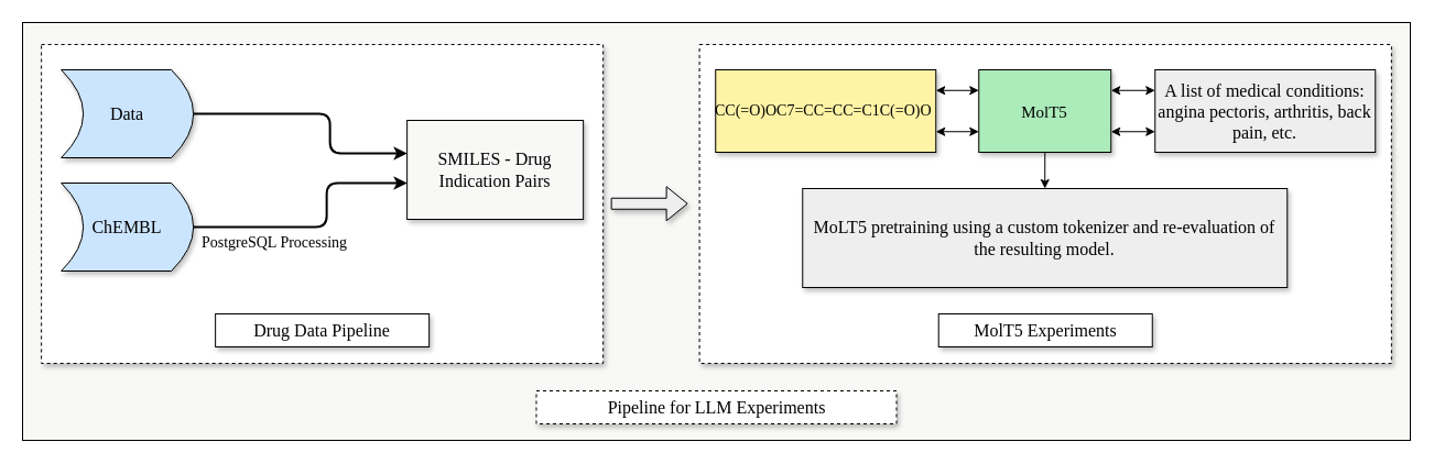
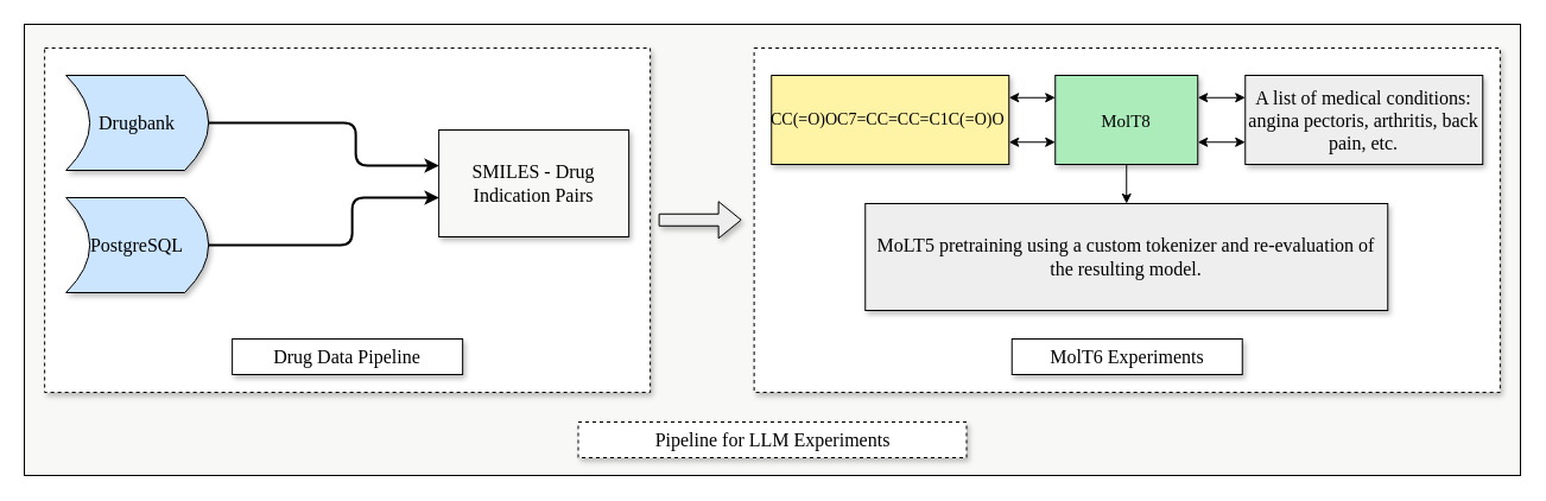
- <mxCell id="13" value="&lt;font style=&quot;font-size: 15px;&quot;&gt;MolT5&lt;/font&gt;" style="rounded=0;whiteSpace=wrap;html=1;fontFamily=Comic Neue;fontSource=https%3A%2F%2Ffonts.googleapis.com%2Fcss%3Ffamily%3DComic%2BNeue;fillColor=#ACEBBA;strokeColor=#000000;shadow=1;fontStyle=0" parent="1" vertex="1"><mxGeometry x="888.25" y="63" width="120" height="75" as="geometry" /></mxCell>
+ <mxCell id="13" value="&lt;font style=&quot;font-size: 15px;&quot;&gt;MolT8&lt;/font&gt;" style="rounded=0;whiteSpace=wrap;html=1;fontFamily=Comic Neue;fontSource=https%3A%2F%2Ffonts.googleapis.com%2Fcss%3Ffamily%3DComic%2BNeue;fillColor=#ACEBBA;strokeColor=#000000;shadow=1;fontStyle=0" parent="1" vertex="1"><mxGeometry x="888.25" y="63" width="120" height="75" as="geometry" /></mxCell>
- <mxCell id="4" value="&lt;font style=&quot;font-size: 16px;&quot; data-font-src=&quot;https://fonts.googleapis.com/css?family=Comic+Neue&quot; face=&quot;Comic Neue&quot;&gt;Data&lt;/font&gt;" style="shape=dataStorage;whiteSpace=wrap;html=1;fixedSize=1;direction=west;fillColor=#cce5ff;strokeColor=#000000;shadow=1;" parent="1" vertex="1"><mxGeometry x="55.13" y="63" width="120" height="80" as="geometry" /></mxCell>
+ <mxCell id="4" value="&lt;font style=&quot;font-size: 16px;&quot; data-font-src=&quot;https://fonts.googleapis.com/css?family=Comic+Neue&quot; face=&quot;Comic Neue&quot;&gt;Drugbank&lt;/font&gt;" style="shape=dataStorage;whiteSpace=wrap;html=1;fixedSize=1;direction=west;fillColor=#cce5ff;strokeColor=#000000;shadow=1;" parent="1" vertex="1"><mxGeometry x="55.13" y="63" width="120" height="80" as="geometry" /></mxCell>
- <mxCell id="5" value="&lt;font style=&quot;font-size: 16px;&quot; data-font-src=&quot;https://fonts.googleapis.com/css?family=Comic+Neue&quot; face=&quot;Comic Neue&quot;&gt;ChEMBL&lt;/font&gt;" style="shape=dataStorage;whiteSpace=wrap;html=1;fixedSize=1;direction=west;fillColor=#cce5ff;strokeColor=#000000;shadow=1;" parent="1" vertex="1"><mxGeometry x="55.13" y="166" width="120" height="80" as="geometry" /></mxCell>
+ <mxCell id="5" value="&lt;font style=&quot;font-size: 16px;&quot; data-font-src=&quot;https://fonts.googleapis.com/css?family=Comic+Neue&quot; face=&quot;Comic Neue&quot;&gt;PostgreSQL&lt;/font&gt;" style="shape=dataStorage;whiteSpace=wrap;html=1;fixedSize=1;direction=west;fillColor=#cce5ff;strokeColor=#000000;shadow=1;" parent="1" vertex="1"><mxGeometry x="55.13" y="166" width="120" height="80" as="geometry" /></mxCell>
- <mxCell id="8" value="&lt;font style=&quot;font-size: 14px;&quot; face=&quot;Comic Neue&quot;&gt;PostgreSQL Processing&lt;/font&gt;" style="text;html=1;strokeColor=none;fillColor=none;align=center;verticalAlign=middle;whiteSpace=wrap;rounded=0;shadow=0;" parent="1" vertex="1"><mxGeometry x="179.13" y="206" width="140" height="30" as="geometry" /></mxCell>
- <mxCell id="21" value="&lt;font style=&quot;font-size: 16px;&quot; face=&quot;Comic Neue&quot;&gt;MolT5 Experiments&lt;/font&gt;" style="rounded=0;whiteSpace=wrap;html=1;shadow=1;strokeColor=#000000;" parent="1" vertex="1"><mxGeometry x="851.75" y="285" width="194" height="30" as="geometry" /></mxCell>
+ <mxCell id="21" value="&lt;font style=&quot;font-size: 16px;&quot; face=&quot;Comic Neue&quot;&gt;MolT6 Experiments&lt;/font&gt;" style="rounded=0;whiteSpace=wrap;html=1;shadow=1;strokeColor=#000000;" parent="1" vertex="1"><mxGeometry x="851.75" y="285" width="194" height="30" as="geometry" /></mxCell>
